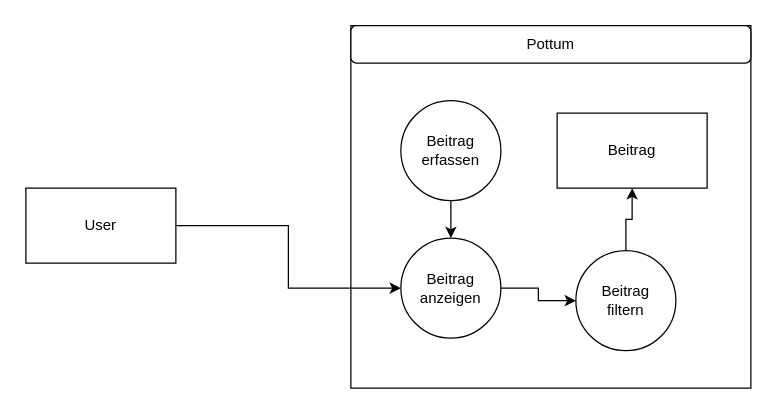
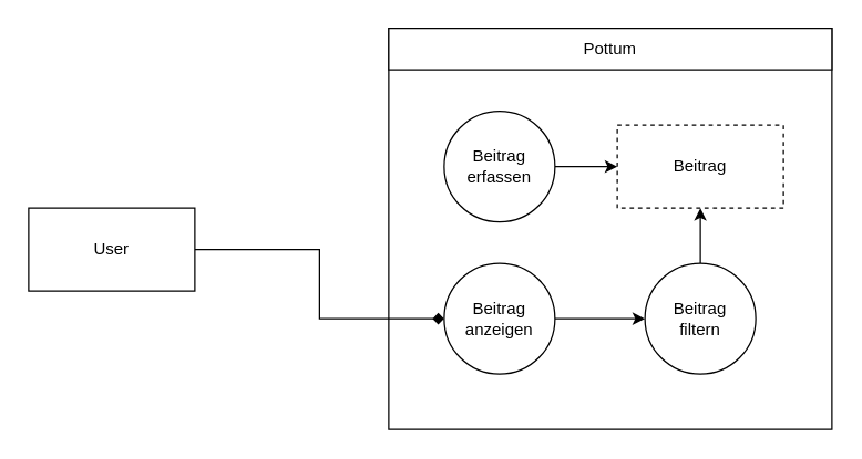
- <mxCell id="10" value="Pottum" style="whiteSpace=wrap;html=1;rounded=1;" vertex="1" parent="1"><mxGeometry x="280" y="20" width="320" height="30" as="geometry" /></mxCell>
+ <mxCell id="10" value="Pottum" style="rounded=0;whiteSpace=wrap;html=1;" vertex="1" parent="1"><mxGeometry x="280" y="20" width="320" height="30" as="geometry" /></mxCell>
- <mxCell id="7" value="Beitrag" style="rounded=0;whiteSpace=wrap;html=1;" parent="1" vertex="1"><mxGeometry x="445" y="90" width="120" height="60" as="geometry" /></mxCell>
+ <mxCell id="7" value="Beitrag" style="rounded=0;whiteSpace=wrap;html=1;dashed=1;" parent="1" vertex="1"><mxGeometry x="445" y="90" width="120" height="60" as="geometry" /></mxCell>
- <mxCell id="5" style="edgeStyle=orthogonalEdgeStyle;rounded=0;orthogonalLoop=1;jettySize=auto;html=1;" parent="1" source="6" target="9" edge="1"><mxGeometry relative="1" as="geometry" /></mxCell>
+ <mxCell id="5" style="edgeStyle=orthogonalEdgeStyle;rounded=0;orthogonalLoop=1;jettySize=auto;html=1;entryX=0;entryY=0.5;entryDx=0;entryDy=0;" parent="1" source="6" target="7" edge="1"><mxGeometry relative="1" as="geometry" /></mxCell>
- <mxCell id="3" style="edgeStyle=orthogonalEdgeStyle;rounded=0;orthogonalLoop=1;jettySize=auto;html=1;" parent="1" source="4" target="9" edge="1"><mxGeometry relative="1" as="geometry" /></mxCell>
+ <mxCell id="3" style="edgeStyle=orthogonalEdgeStyle;rounded=0;orthogonalLoop=1;jettySize=auto;html=1;endArrow=diamond;" parent="1" source="4" target="9" edge="1"><mxGeometry relative="1" as="geometry" /></mxCell>
- <mxCell id="12" value="&lt;div&gt;Beitrag&lt;/div&gt;&lt;div&gt;filtern&lt;br&gt;&lt;/div&gt;" style="ellipse;whiteSpace=wrap;html=1;aspect=fixed;" vertex="1" parent="1"><mxGeometry x="460" y="200" width="80" height="80" as="geometry" /></mxCell>
+ <mxCell id="12" value="&lt;div&gt;Beitrag&lt;/div&gt;&lt;div&gt;filtern&lt;br&gt;&lt;/div&gt;" style="ellipse;whiteSpace=wrap;html=1;aspect=fixed;" vertex="1" parent="1"><mxGeometry x="465" y="190" width="80" height="80" as="geometry" /></mxCell>
